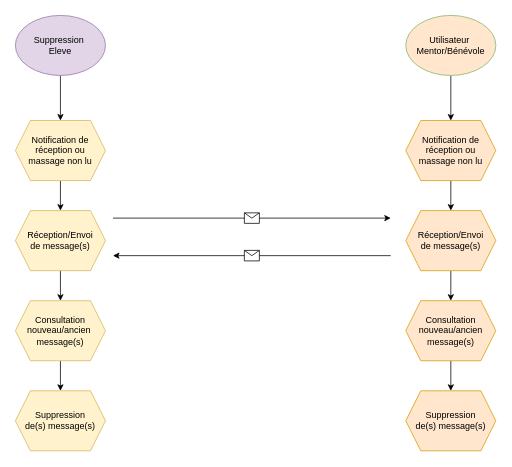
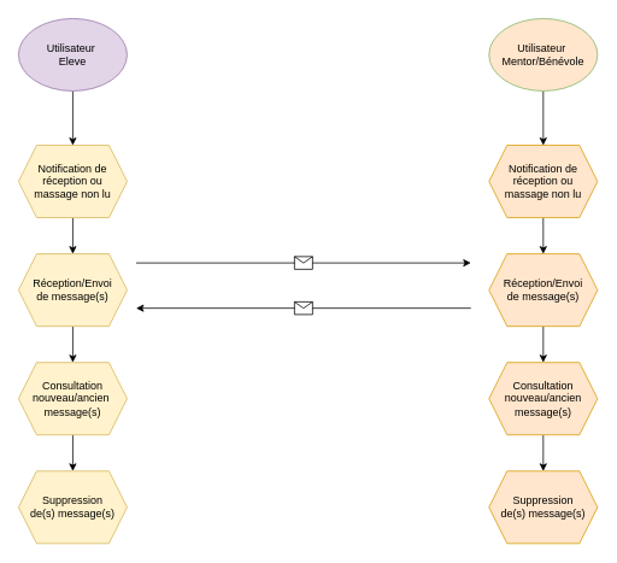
- <mxCell id="3" value="Suppression&amp;nbsp;&lt;div&gt;Eleve&lt;/div&gt;" style="ellipse;whiteSpace=wrap;html=1;fillColor=#e1d5e7;strokeColor=#9673a6;" vertex="1" parent="1"><mxGeometry x="20" y="20" width="120" height="80" as="geometry" /></mxCell>
+ <mxCell id="3" value="Utilisateur&amp;nbsp;&lt;div&gt;Eleve&lt;/div&gt;" style="ellipse;whiteSpace=wrap;html=1;fillColor=#e1d5e7;strokeColor=#9673a6;" vertex="1" parent="1"><mxGeometry x="20" y="20" width="120" height="80" as="geometry" /></mxCell>
